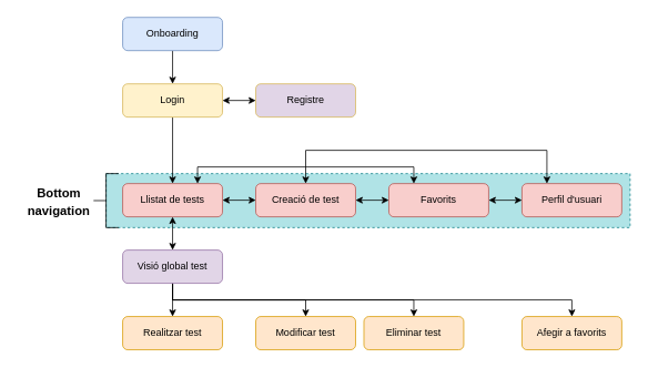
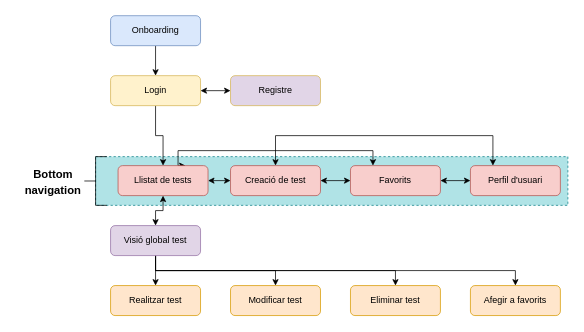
- <mxCell id="12" value="Llistat de tests" style="rounded=1;whiteSpace=wrap;html=1;fontSize=12;glass=0;strokeWidth=1;shadow=0;fillColor=#f8cecc;strokeColor=#b85450;" vertex="1" parent="1"><mxGeometry x="147" y="220" width="120" height="40" as="geometry" /></mxCell>
+ <mxCell id="12" value="Llistat de tests" style="rounded=1;whiteSpace=wrap;html=1;fontSize=12;glass=0;strokeWidth=1;shadow=0;fillColor=#f8cecc;strokeColor=#b85450;" vertex="1" parent="1"><mxGeometry x="157" y="220" width="120" height="40" as="geometry" /></mxCell>
- <mxCell id="26" value="Eliminar test" style="rounded=1;whiteSpace=wrap;html=1;fontSize=12;glass=0;strokeWidth=1;shadow=0;fillColor=#ffe6cc;strokeColor=#d79b00;" vertex="1" parent="1"><mxGeometry x="437" y="380" width="120" height="40" as="geometry" /></mxCell>
+ <mxCell id="26" value="Eliminar test" style="rounded=1;whiteSpace=wrap;html=1;fontSize=12;glass=0;strokeWidth=1;shadow=0;fillColor=#ffe6cc;strokeColor=#d79b00;" vertex="1" parent="1"><mxGeometry x="467" y="380" width="120" height="40" as="geometry" /></mxCell>
